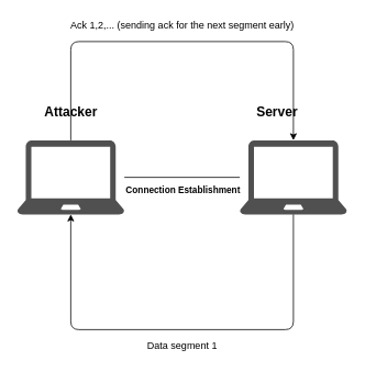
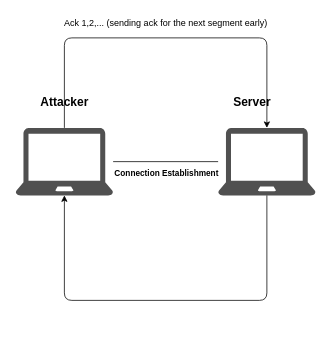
- <mxCell id="9" value="Data segment 1" style="text;html=1;align=center;verticalAlign=middle;resizable=0;points=[];autosize=1;strokeColor=none;" vertex="1" parent="1"><mxGeometry x="170" y="410" width="100" height="20" as="geometry" /></mxCell>
